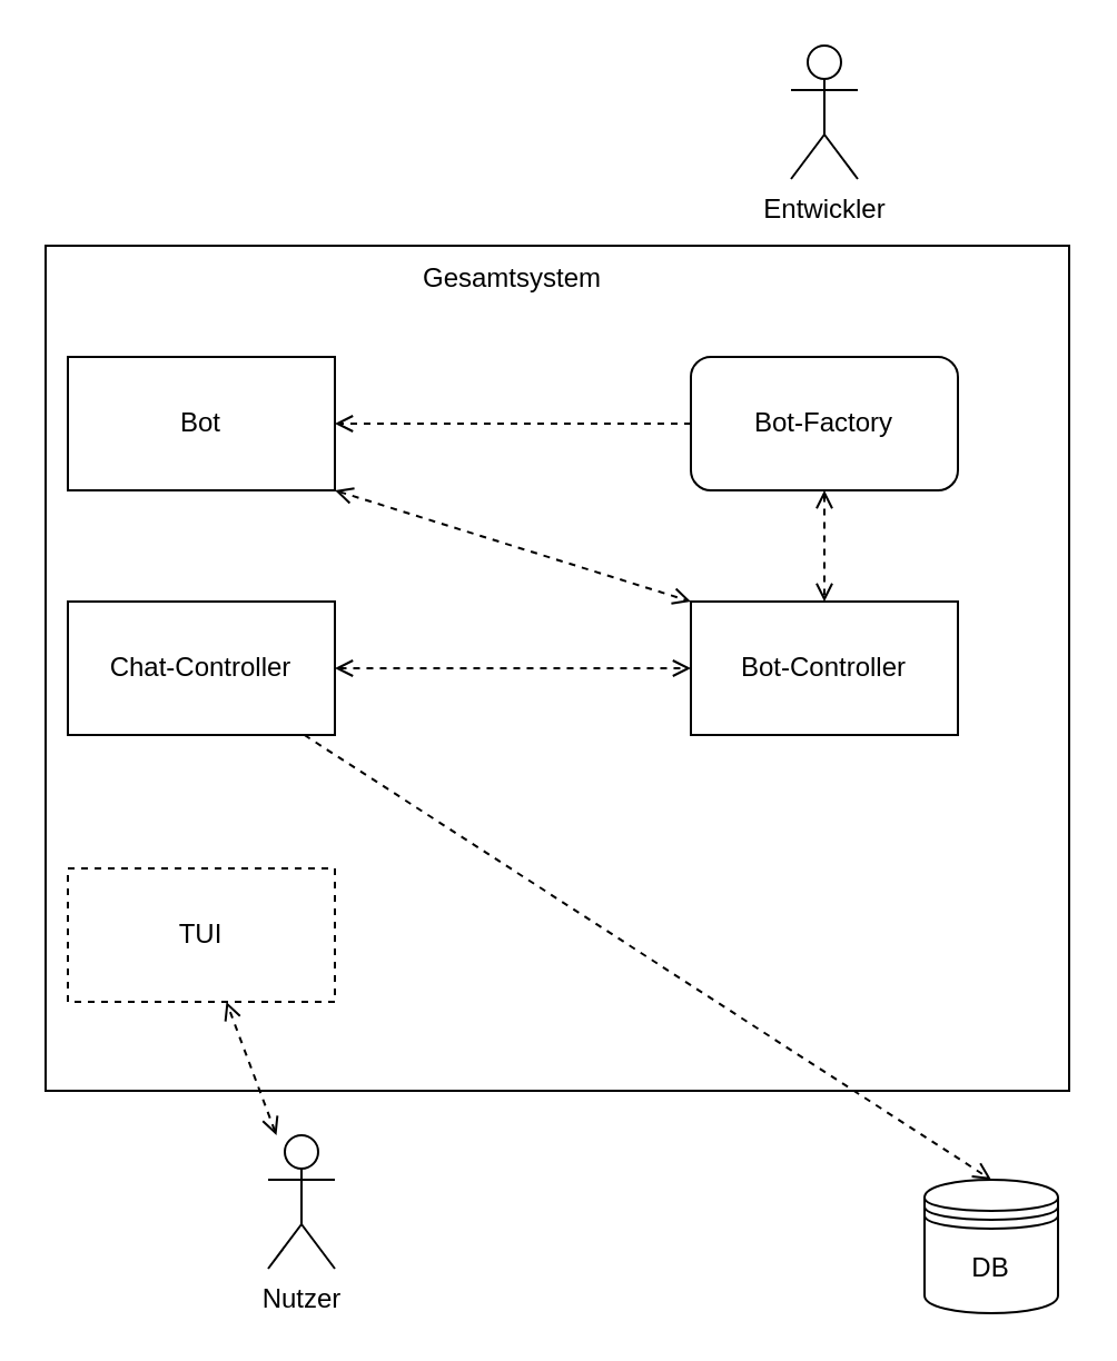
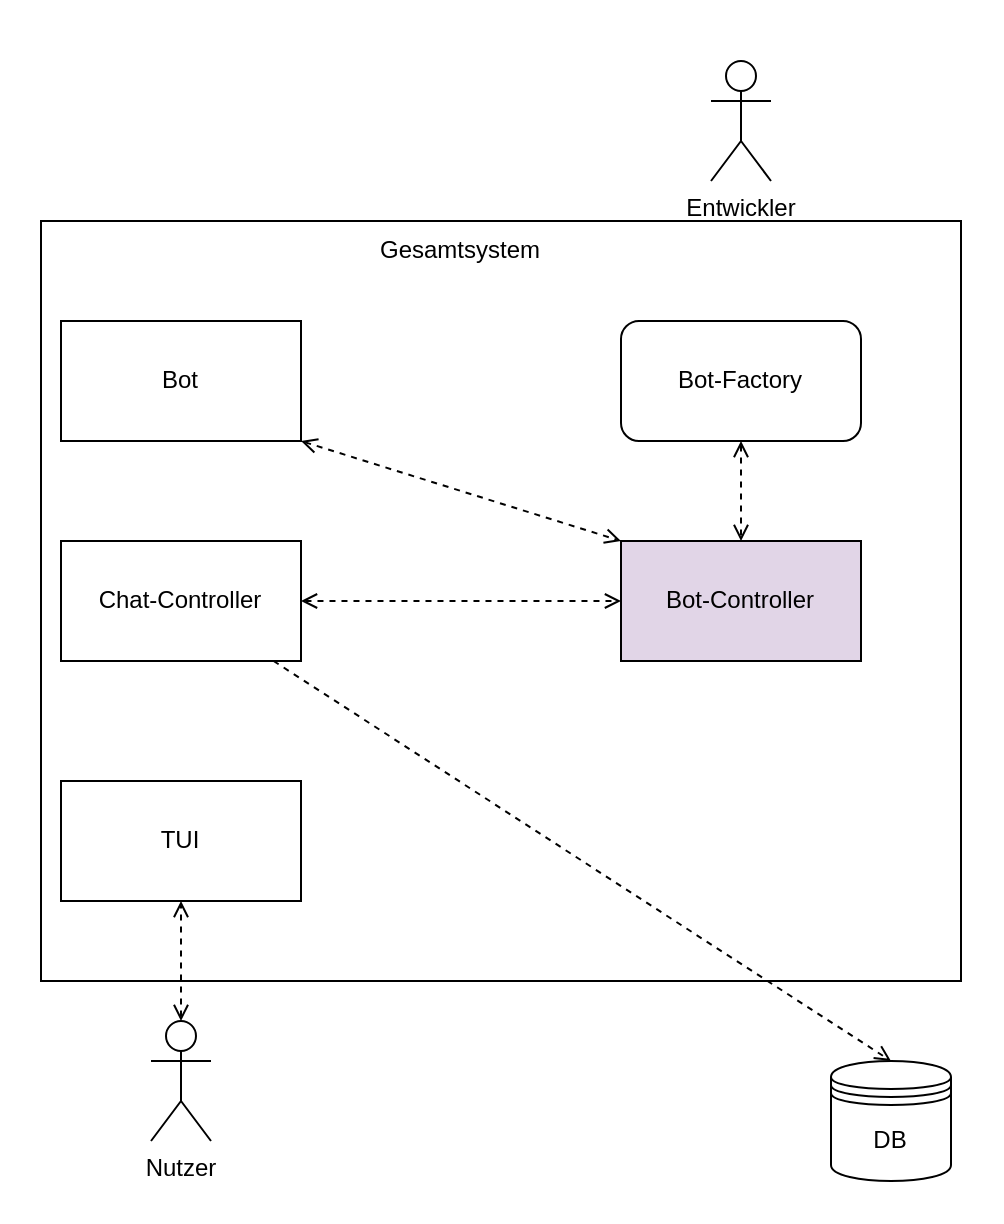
- <mxCell id="12" value="Entwickler" style="shape=umlActor;verticalLabelPosition=bottom;verticalAlign=top;html=1;outlineConnect=0;" parent="1" vertex="1"><mxGeometry x="355" width="30" height="60" as="geometry" y="20" /></mxCell>
+ <mxCell id="12" value="Entwickler" style="shape=umlActor;verticalLabelPosition=bottom;verticalAlign=top;html=1;outlineConnect=0;" parent="1" vertex="1"><mxGeometry x="355" y="30" width="30" height="60" as="geometry" /></mxCell>
- <mxCell id="7" style="edgeStyle=none;html=1;entryX=1;entryY=0.5;entryDx=0;entryDy=0;exitX=0;exitY=0.5;exitDx=0;exitDy=0;dashed=1;endArrow=open;endFill=0;startArrow=none;startFill=0;" parent="1" source="17" target="15" edge="1"><mxGeometry relative="1" as="geometry" /></mxCell>
- <mxCell id="8" value="Bot-Controller" style="rounded=0;whiteSpace=wrap;html=1;" parent="1" vertex="1"><mxGeometry x="310" y="270" width="120" height="60" as="geometry" /></mxCell>
+ <mxCell id="8" value="Bot-Controller" style="rounded=0;whiteSpace=wrap;html=1;fillColor=#e1d5e7;" parent="1" vertex="1"><mxGeometry x="310" y="270" width="120" height="60" as="geometry" /></mxCell>
- <mxCell id="9" value="TUI" style="rounded=0;whiteSpace=wrap;html=1;dashed=1;" parent="1" vertex="1"><mxGeometry x="30" y="390" width="120" height="60" as="geometry" /></mxCell>
+ <mxCell id="9" value="TUI" style="rounded=0;whiteSpace=wrap;html=1;" parent="1" vertex="1"><mxGeometry x="30" y="390" width="120" height="60" as="geometry" /></mxCell>
- <mxCell id="11" value="Nutzer" style="shape=umlActor;verticalLabelPosition=bottom;verticalAlign=top;html=1;outlineConnect=0;" parent="1" vertex="1"><mxGeometry x="120" y="510" width="30" height="60" as="geometry" /></mxCell>
+ <mxCell id="11" value="Nutzer" style="shape=umlActor;verticalLabelPosition=bottom;verticalAlign=top;html=1;outlineConnect=0;" parent="1" vertex="1"><mxGeometry x="75" y="510" width="30" height="60" as="geometry" /></mxCell>
